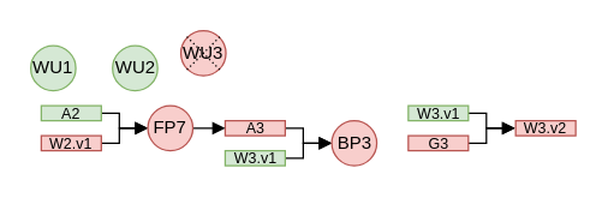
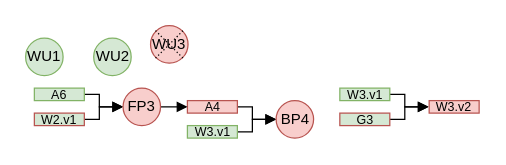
- <mxCell id="17" value="&lt;p style=&quot;line-height: 100%;&quot;&gt;&lt;font style=&quot;font-size: 10px;&quot;&gt;A2&lt;/font&gt;&lt;/p&gt;" style="rounded=0;whiteSpace=wrap;html=1;fillColor=#d5e8d4;strokeColor=#82b366;" vertex="1" parent="1"><mxGeometry x="27" y="70" width="40" height="10" as="geometry" /></mxCell>
+ <mxCell id="17" value="&lt;p style=&quot;line-height: 100%;&quot;&gt;&lt;font style=&quot;font-size: 10px;&quot;&gt;A6&lt;/font&gt;&lt;/p&gt;" style="rounded=0;whiteSpace=wrap;html=1;fillColor=#d5e8d4;strokeColor=#82b366;" vertex="1" parent="1"><mxGeometry x="27" y="70" width="40" height="10" as="geometry" /></mxCell>
- <mxCell id="21" value="FP7" style="ellipse;whiteSpace=wrap;html=1;aspect=fixed;fillColor=#f8cecc;strokeColor=#b85450;" vertex="1" parent="1"><mxGeometry x="98" y="70" width="30" height="30" as="geometry" /></mxCell>
+ <mxCell id="21" value="FP3" style="ellipse;whiteSpace=wrap;html=1;aspect=fixed;fillColor=#f8cecc;strokeColor=#b85450;" vertex="1" parent="1"><mxGeometry x="98" y="70" width="30" height="30" as="geometry" /></mxCell>
- <mxCell id="12" value="&lt;p style=&quot;line-height: 100%;&quot;&gt;&lt;font style=&quot;font-size: 10px;&quot;&gt;A3&lt;/font&gt;&lt;/p&gt;" style="rounded=0;whiteSpace=wrap;html=1;fillColor=#f8cecc;strokeColor=#b85450;" vertex="1" parent="1"><mxGeometry x="149.5" y="80" width="40" height="10" as="geometry" /></mxCell>
+ <mxCell id="12" value="&lt;p style=&quot;line-height: 100%;&quot;&gt;&lt;font style=&quot;font-size: 10px;&quot;&gt;A4&lt;/font&gt;&lt;/p&gt;" style="rounded=0;whiteSpace=wrap;html=1;fillColor=#f8cecc;strokeColor=#b85450;" vertex="1" parent="1"><mxGeometry x="149.5" y="80" width="40" height="10" as="geometry" /></mxCell>
- <mxCell id="19" value="&lt;p style=&quot;line-height: 100%;&quot;&gt;&lt;font style=&quot;font-size: 10px;&quot;&gt;W2.v1&lt;/font&gt;&lt;/p&gt;" style="rounded=0;whiteSpace=wrap;html=1;fillColor=#f8cecc;strokeColor=#b85450;" vertex="1" parent="1"><mxGeometry x="27" y="90" width="40" height="10" as="geometry" /></mxCell>
+ <mxCell id="19" value="&lt;p style=&quot;line-height: 100%;&quot;&gt;&lt;font style=&quot;font-size: 10px;&quot;&gt;W2.v1&lt;/font&gt;&lt;/p&gt;" style="rounded=0;whiteSpace=wrap;html=1;fillColor=#d5e8d4;strokeColor=#b85450;" vertex="1" parent="1"><mxGeometry x="27" y="90" width="40" height="10" as="geometry" /></mxCell>
- <mxCell id="15" value="BP3" style="ellipse;whiteSpace=wrap;html=1;aspect=fixed;fillColor=#f8cecc;strokeColor=#b85450;" vertex="1" parent="1"><mxGeometry x="220.5" y="80" width="30" height="30" as="geometry" /></mxCell>
+ <mxCell id="15" value="BP4" style="ellipse;whiteSpace=wrap;html=1;aspect=fixed;fillColor=#f8cecc;strokeColor=#b85450;" vertex="1" parent="1"><mxGeometry x="220.5" y="80" width="30" height="30" as="geometry" /></mxCell>
- <mxCell id="10" value="&lt;p style=&quot;line-height: 100%;&quot;&gt;&lt;font style=&quot;font-size: 10px;&quot;&gt;G3&lt;/font&gt;&lt;/p&gt;" style="rounded=0;whiteSpace=wrap;html=1;fillColor=#f8cecc;strokeColor=#b85450;" vertex="1" parent="1"><mxGeometry x="271.5" y="90" width="40" height="10" as="geometry" /></mxCell>
+ <mxCell id="10" value="&lt;p style=&quot;line-height: 100%;&quot;&gt;&lt;font style=&quot;font-size: 10px;&quot;&gt;G3&lt;/font&gt;&lt;/p&gt;" style="rounded=0;whiteSpace=wrap;html=1;fillColor=#d5e8d4;strokeColor=#b85450;" vertex="1" parent="1"><mxGeometry x="271.5" y="90" width="40" height="10" as="geometry" /></mxCell>
